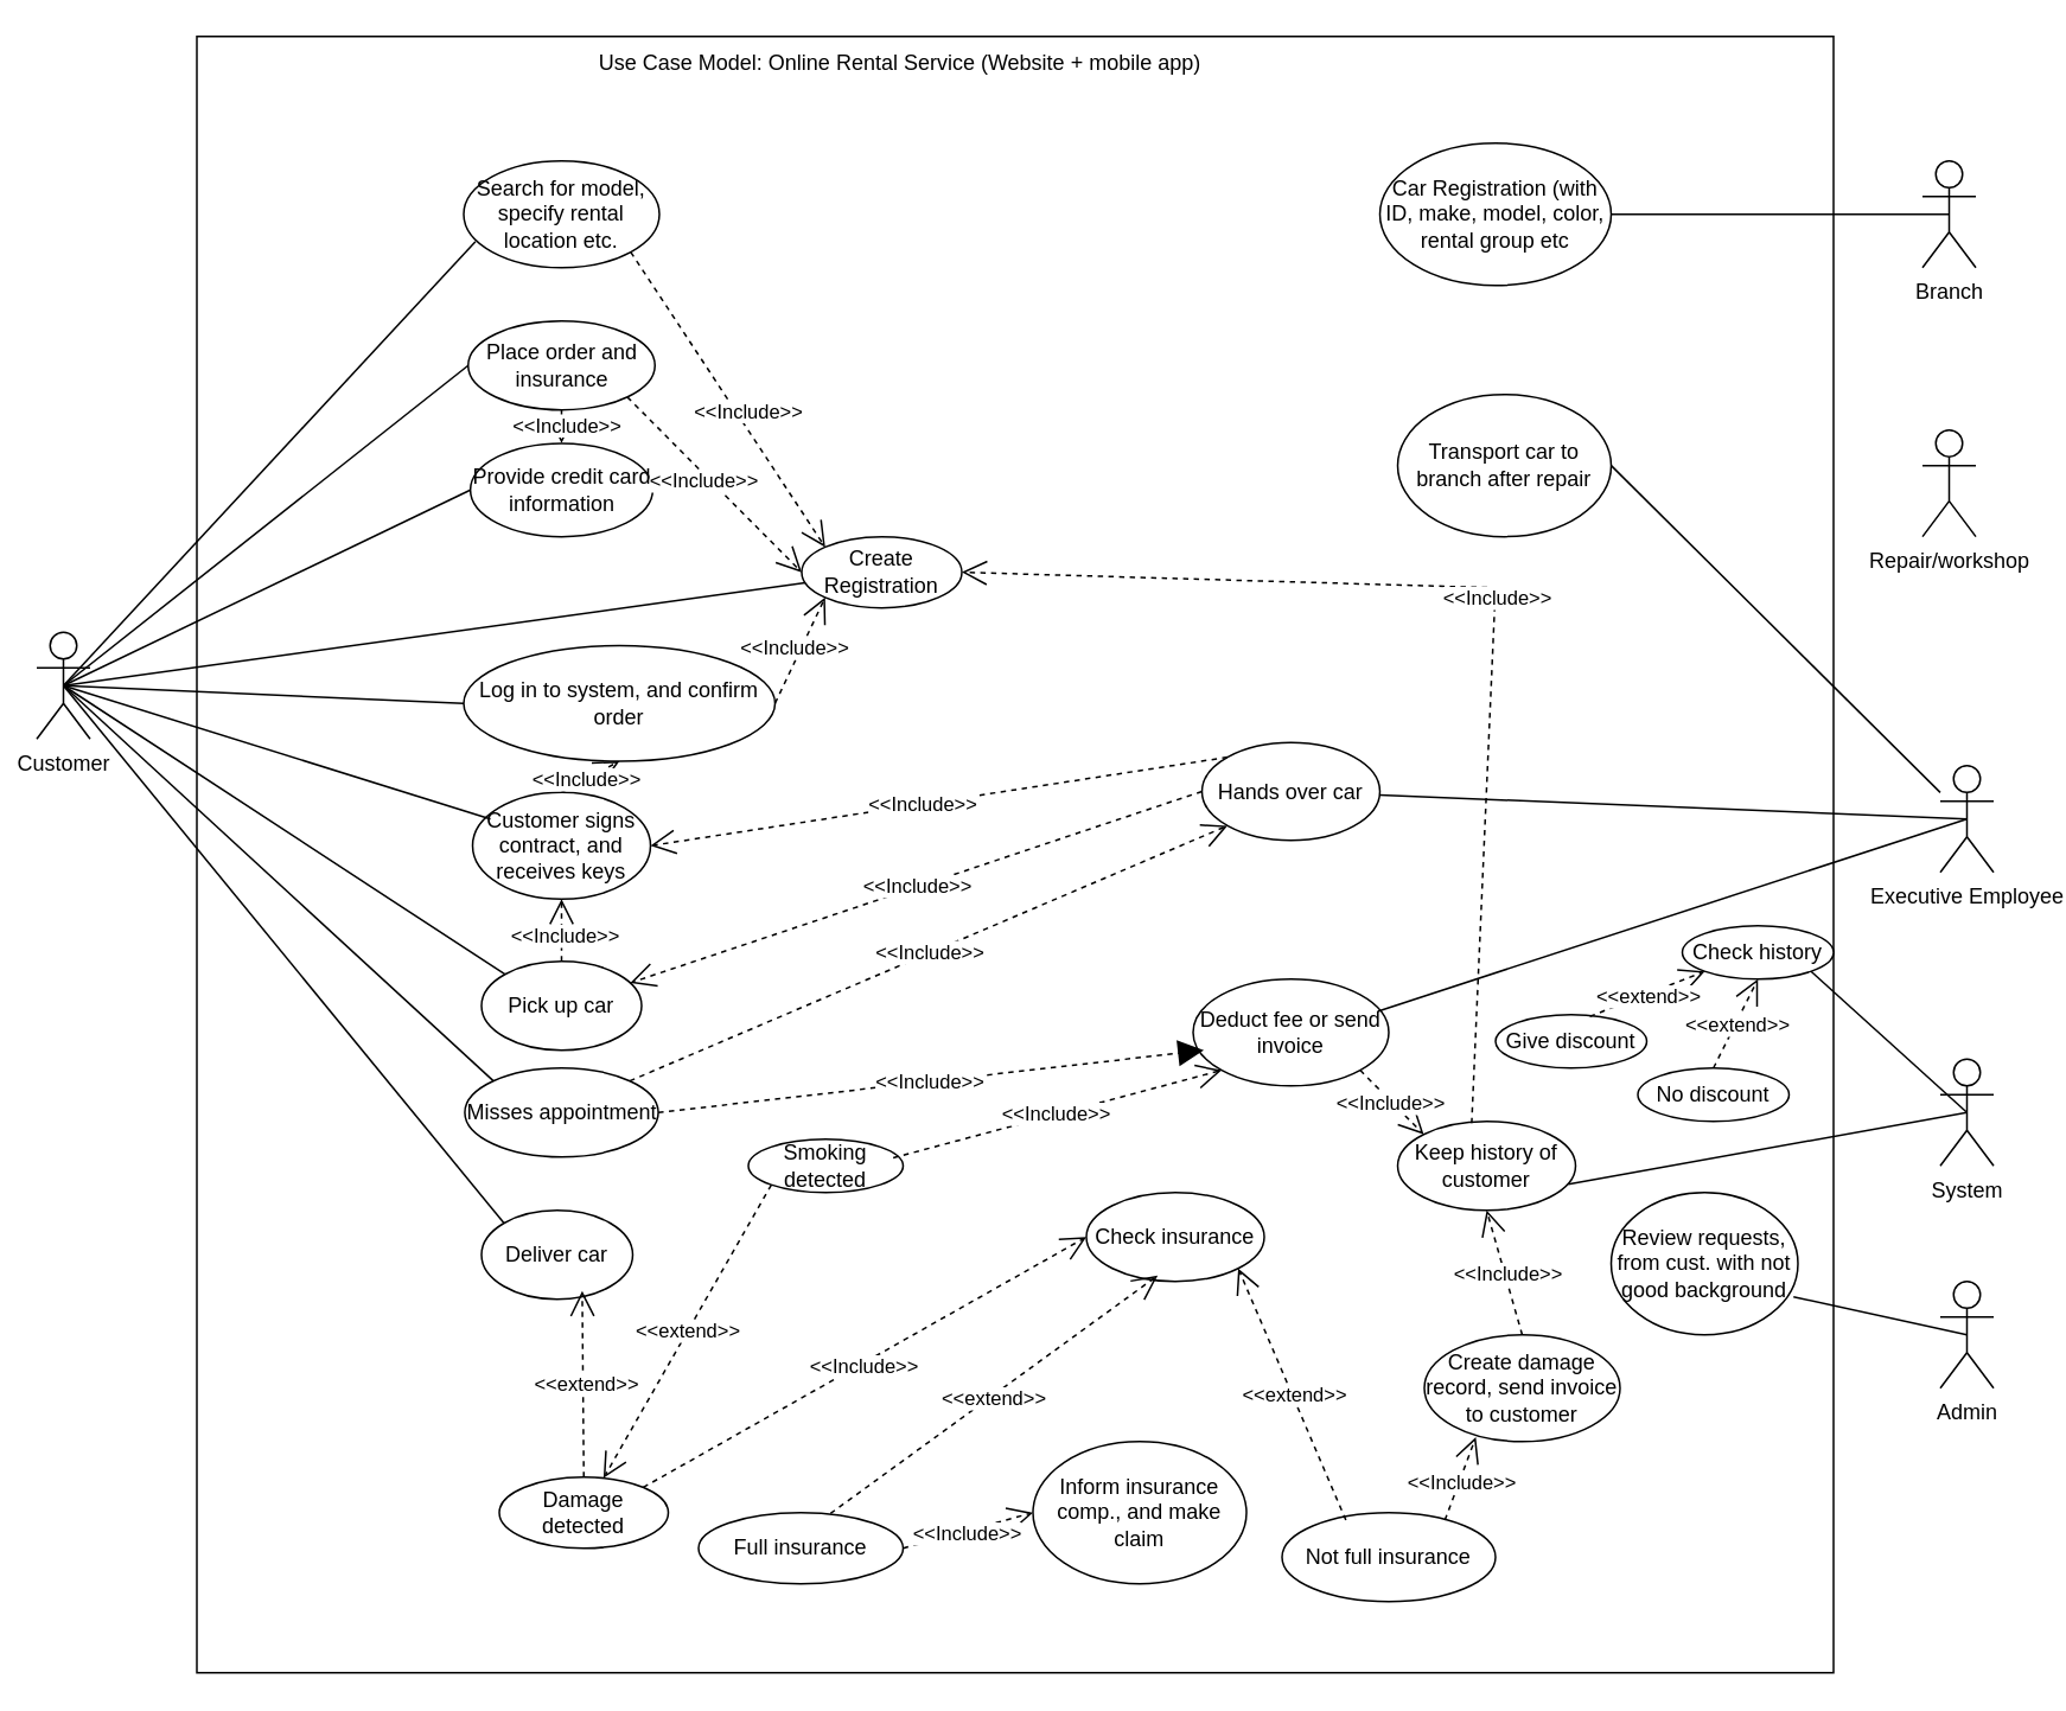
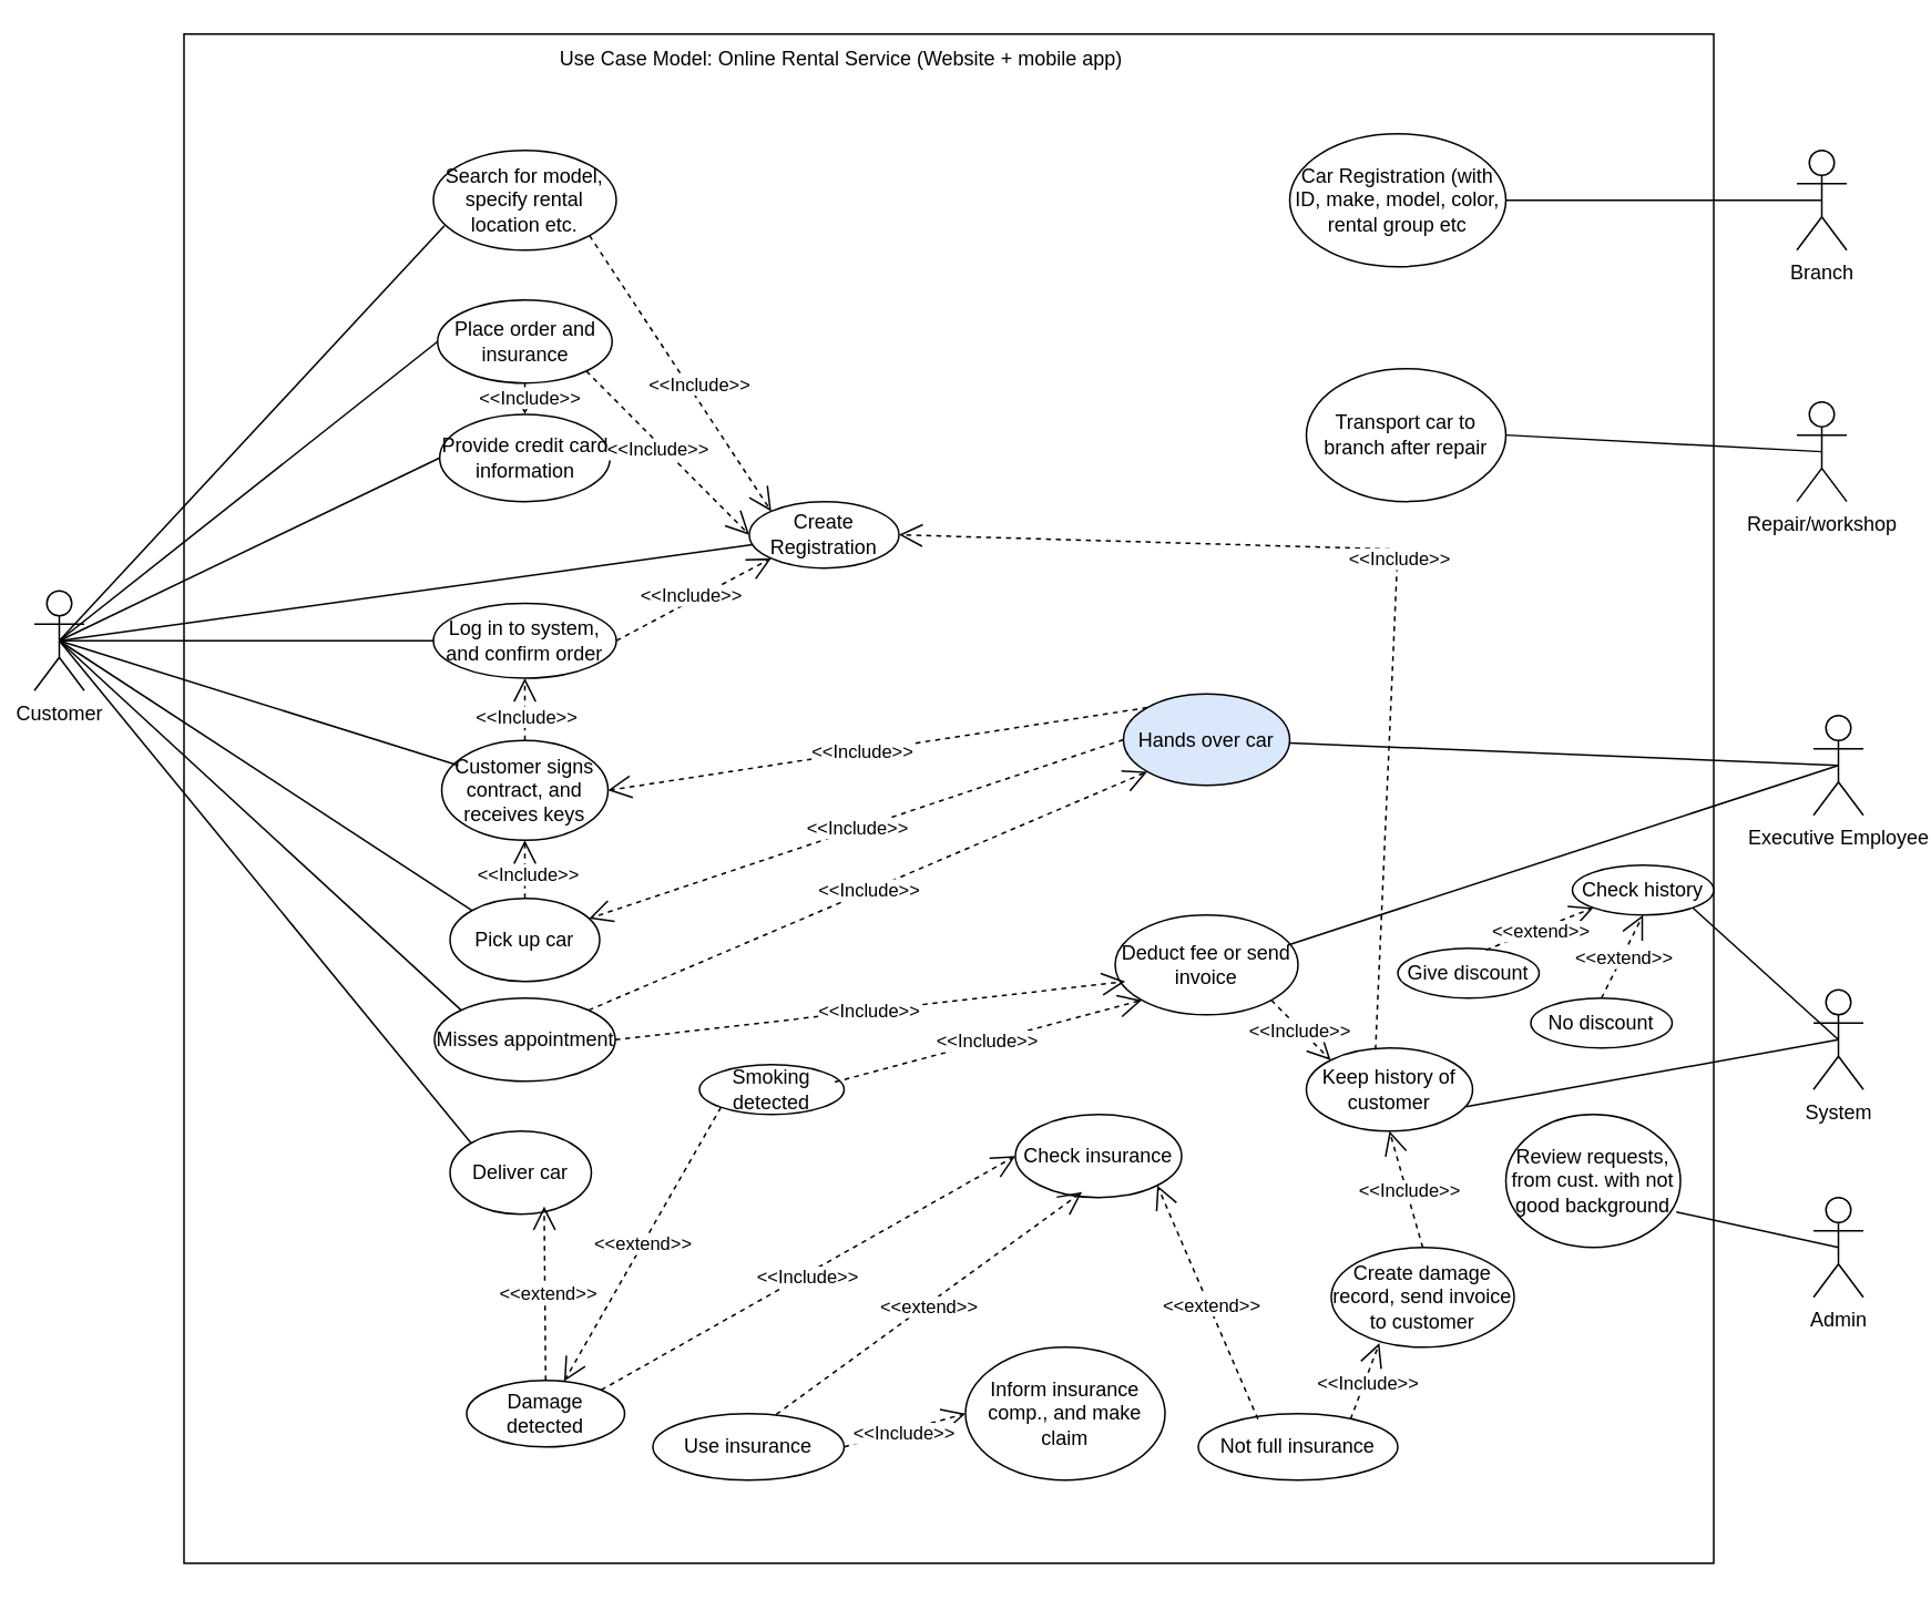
- <mxCell id="75" value="" style="endArrow=none;html=1;rounded=0;exitX=1;exitY=0.5;exitDx=0;exitDy=0;" parent="1" source="73" target="23" edge="1"><mxGeometry width="50" height="50" relative="1" as="geometry"><mxPoint x="540" y="540" as="sourcePoint" /><mxPoint x="590" y="490" as="targetPoint" /></mxGeometry></mxCell>
+ <mxCell id="75" value="" style="endArrow=none;html=1;rounded=0;entryX=0.5;entryY=0.5;entryDx=0;entryDy=0;entryPerimeter=0;exitX=1;exitY=0.5;exitDx=0;exitDy=0;" parent="1" source="73" target="74" edge="1"><mxGeometry width="50" height="50" relative="1" as="geometry"><mxPoint x="540" y="540" as="sourcePoint" /><mxPoint x="590" y="490" as="targetPoint" /></mxGeometry></mxCell>
- <mxCell id="10" value="Log in to system, and confirm order" style="ellipse;whiteSpace=wrap;html=1;" parent="1" vertex="1"><mxGeometry x="260" y="362.5" width="175" height="65" as="geometry" /></mxCell>
+ <mxCell id="10" value="Log in to system, and confirm order" style="ellipse;whiteSpace=wrap;html=1;" parent="1" vertex="1"><mxGeometry x="260" y="362.5" width="110" height="45" as="geometry" /></mxCell>
- <mxCell id="24" value="Hands over car" style="ellipse;whiteSpace=wrap;html=1;" parent="1" vertex="1"><mxGeometry x="675" y="417" width="100" height="55" as="geometry" /></mxCell>
+ <mxCell id="24" value="Hands over car" style="ellipse;whiteSpace=wrap;html=1;fillColor=#dae8fc;" parent="1" vertex="1"><mxGeometry x="675" y="417" width="100" height="55" as="geometry" /></mxCell>
- <mxCell id="50" value="&amp;lt;&amp;lt;Include&amp;gt;&amp;gt;" style="endArrow=block;endSize=12;dashed=1;html=1;rounded=0;exitX=1;exitY=0.5;exitDx=0;exitDy=0;entryX=0.055;entryY=0.667;entryDx=0;entryDy=0;entryPerimeter=0;" parent="1" source="45" target="48" edge="1"><mxGeometry x="-0.004" width="160" relative="1" as="geometry"><mxPoint x="715" y="410" as="sourcePoint" /><mxPoint x="670" y="590" as="targetPoint" /><mxPoint as="offset" /></mxGeometry></mxCell>
+ <mxCell id="50" value="&amp;lt;&amp;lt;Include&amp;gt;&amp;gt;" style="endArrow=open;endSize=12;dashed=1;html=1;rounded=0;exitX=1;exitY=0.5;exitDx=0;exitDy=0;entryX=0.055;entryY=0.667;entryDx=0;entryDy=0;entryPerimeter=0;" parent="1" source="45" target="48" edge="1"><mxGeometry x="-0.004" width="160" relative="1" as="geometry"><mxPoint x="715" y="410" as="sourcePoint" /><mxPoint x="670" y="590" as="targetPoint" /><mxPoint as="offset" /></mxGeometry></mxCell>
- <mxCell id="57" value="Full insurance" style="ellipse;whiteSpace=wrap;html=1;" parent="1" vertex="1"><mxGeometry x="392" y="850" width="115" height="40" as="geometry" /></mxCell>
+ <mxCell id="57" value="Use insurance" style="ellipse;whiteSpace=wrap;html=1;" parent="1" vertex="1"><mxGeometry x="392" y="850" width="115" height="40" as="geometry" /></mxCell>
- <mxCell id="65" value="Not full insurance" style="ellipse;whiteSpace=wrap;html=1;" parent="1" vertex="1"><mxGeometry x="720" y="850" width="120" height="50" as="geometry" /></mxCell>
+ <mxCell id="65" value="Not full insurance" style="ellipse;whiteSpace=wrap;html=1;" parent="1" vertex="1"><mxGeometry x="720" y="850" width="120" height="40" as="geometry" /></mxCell>
